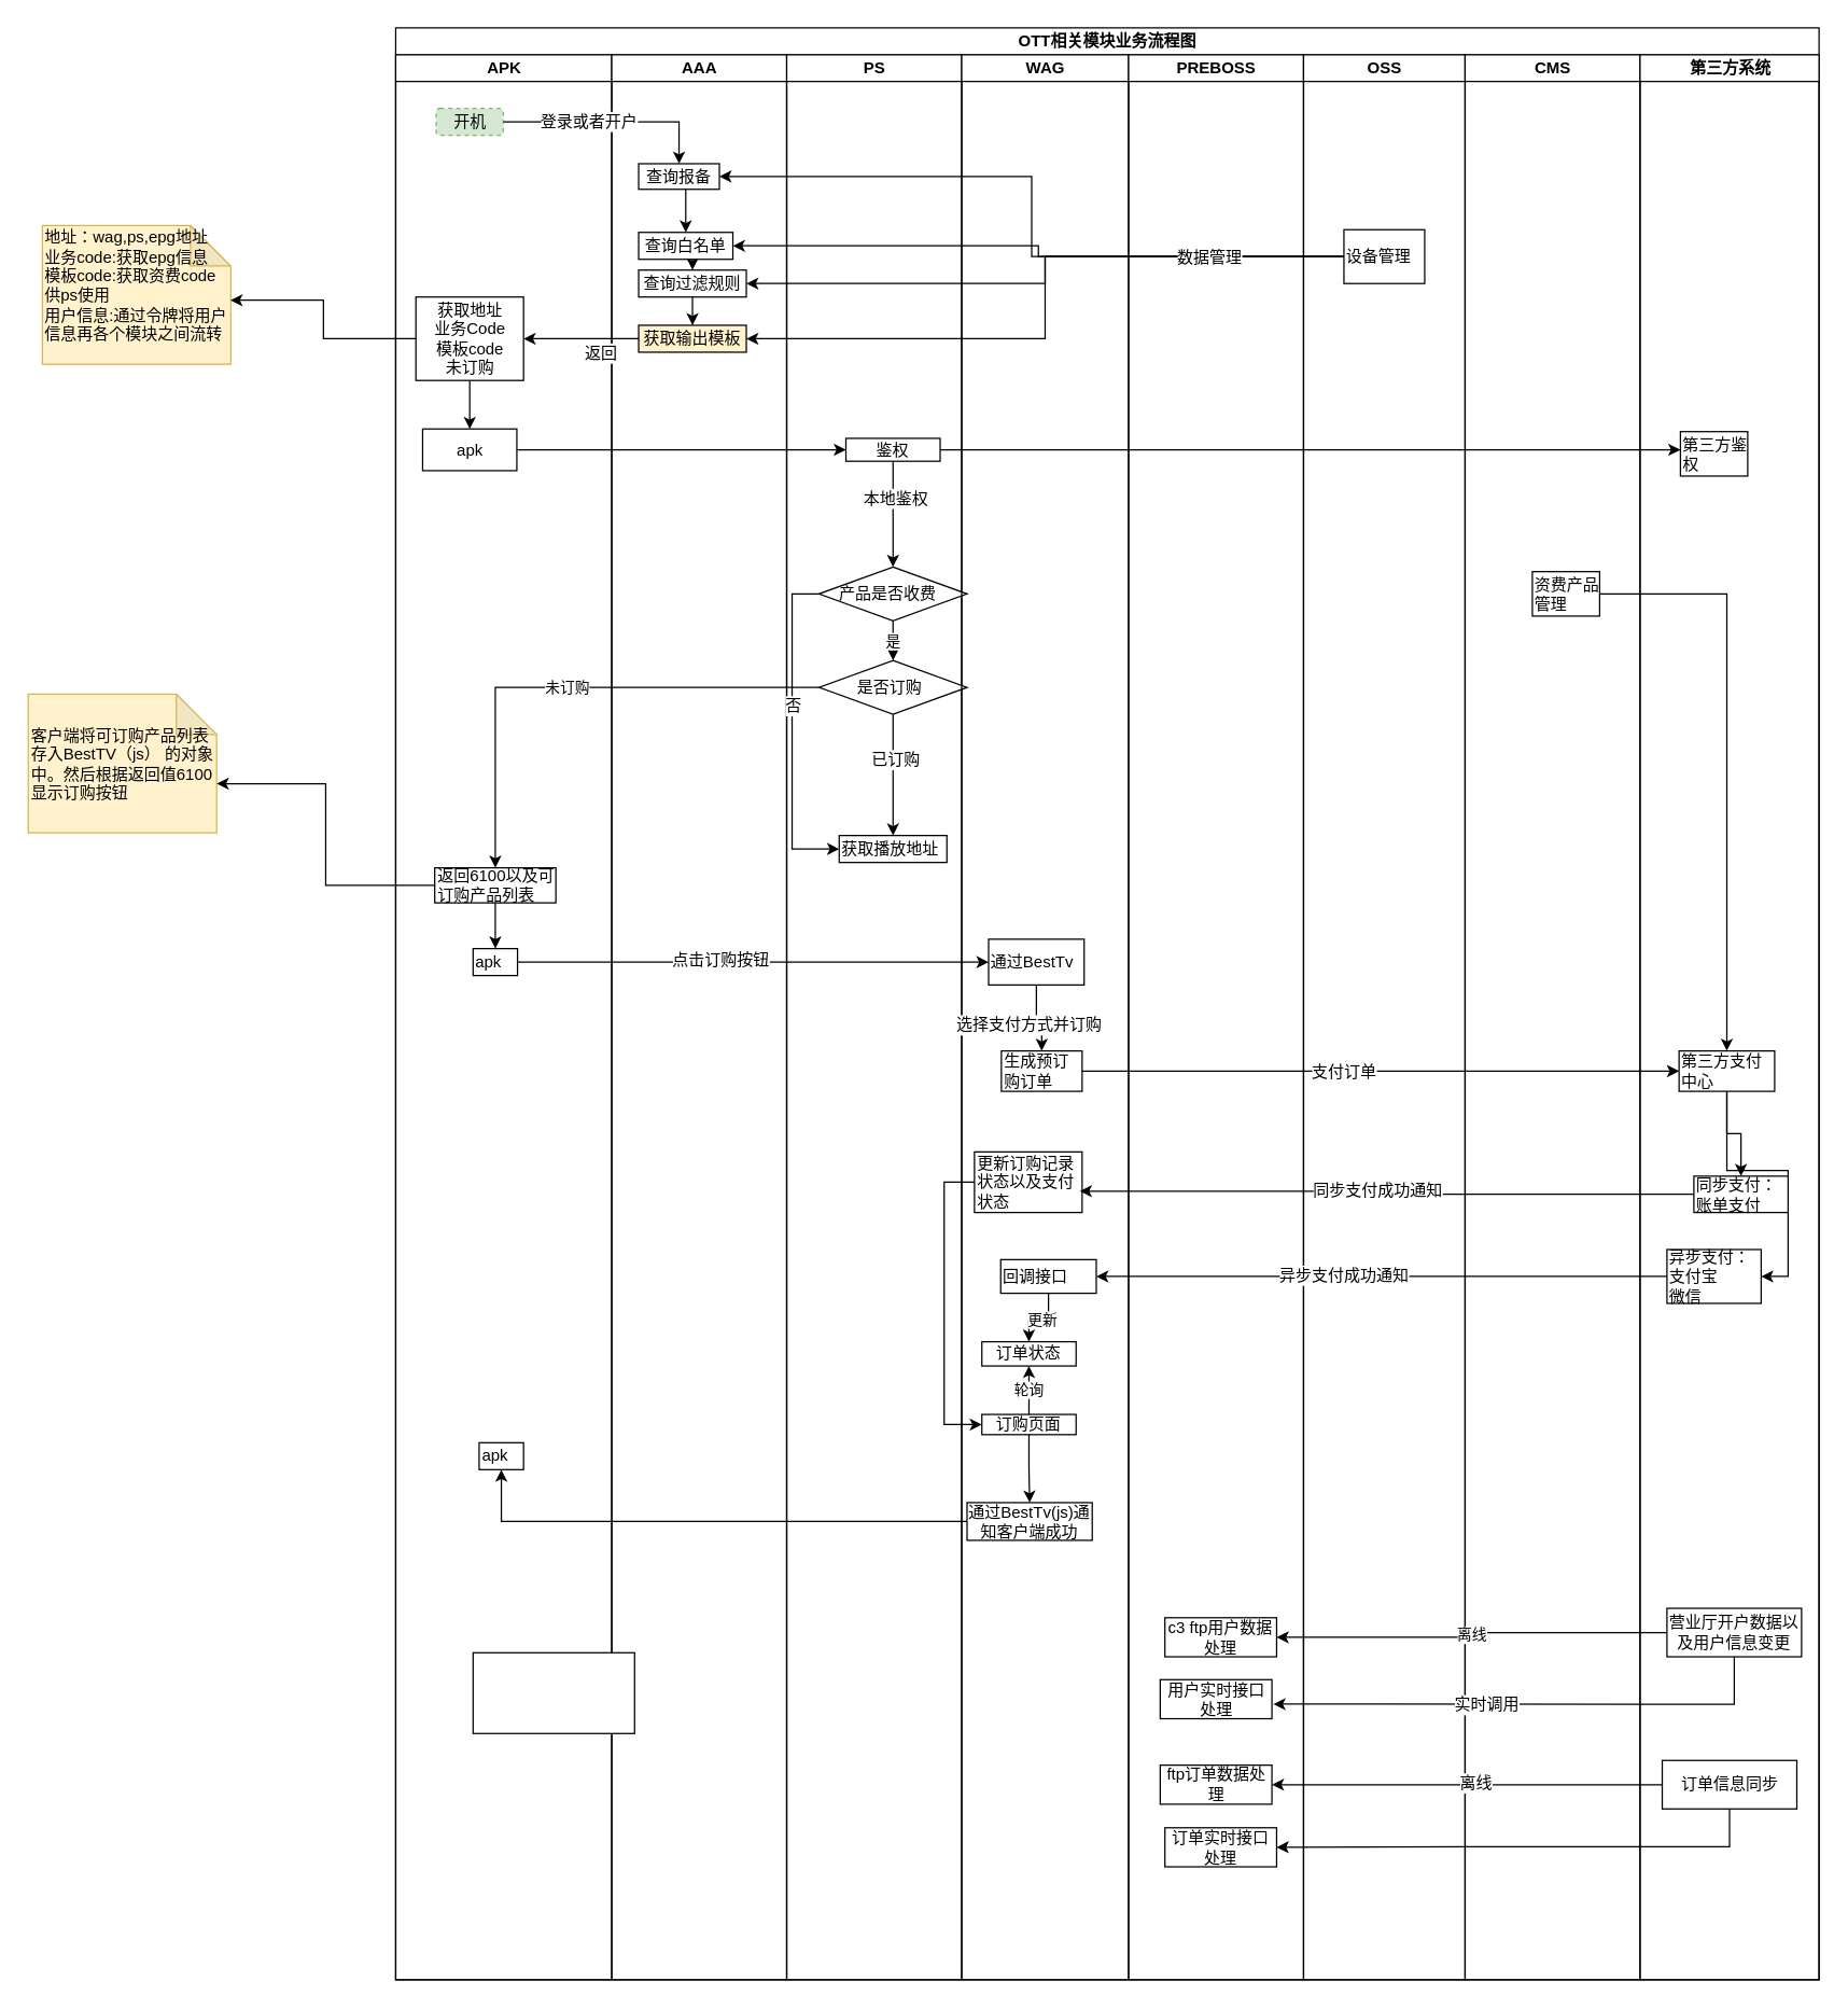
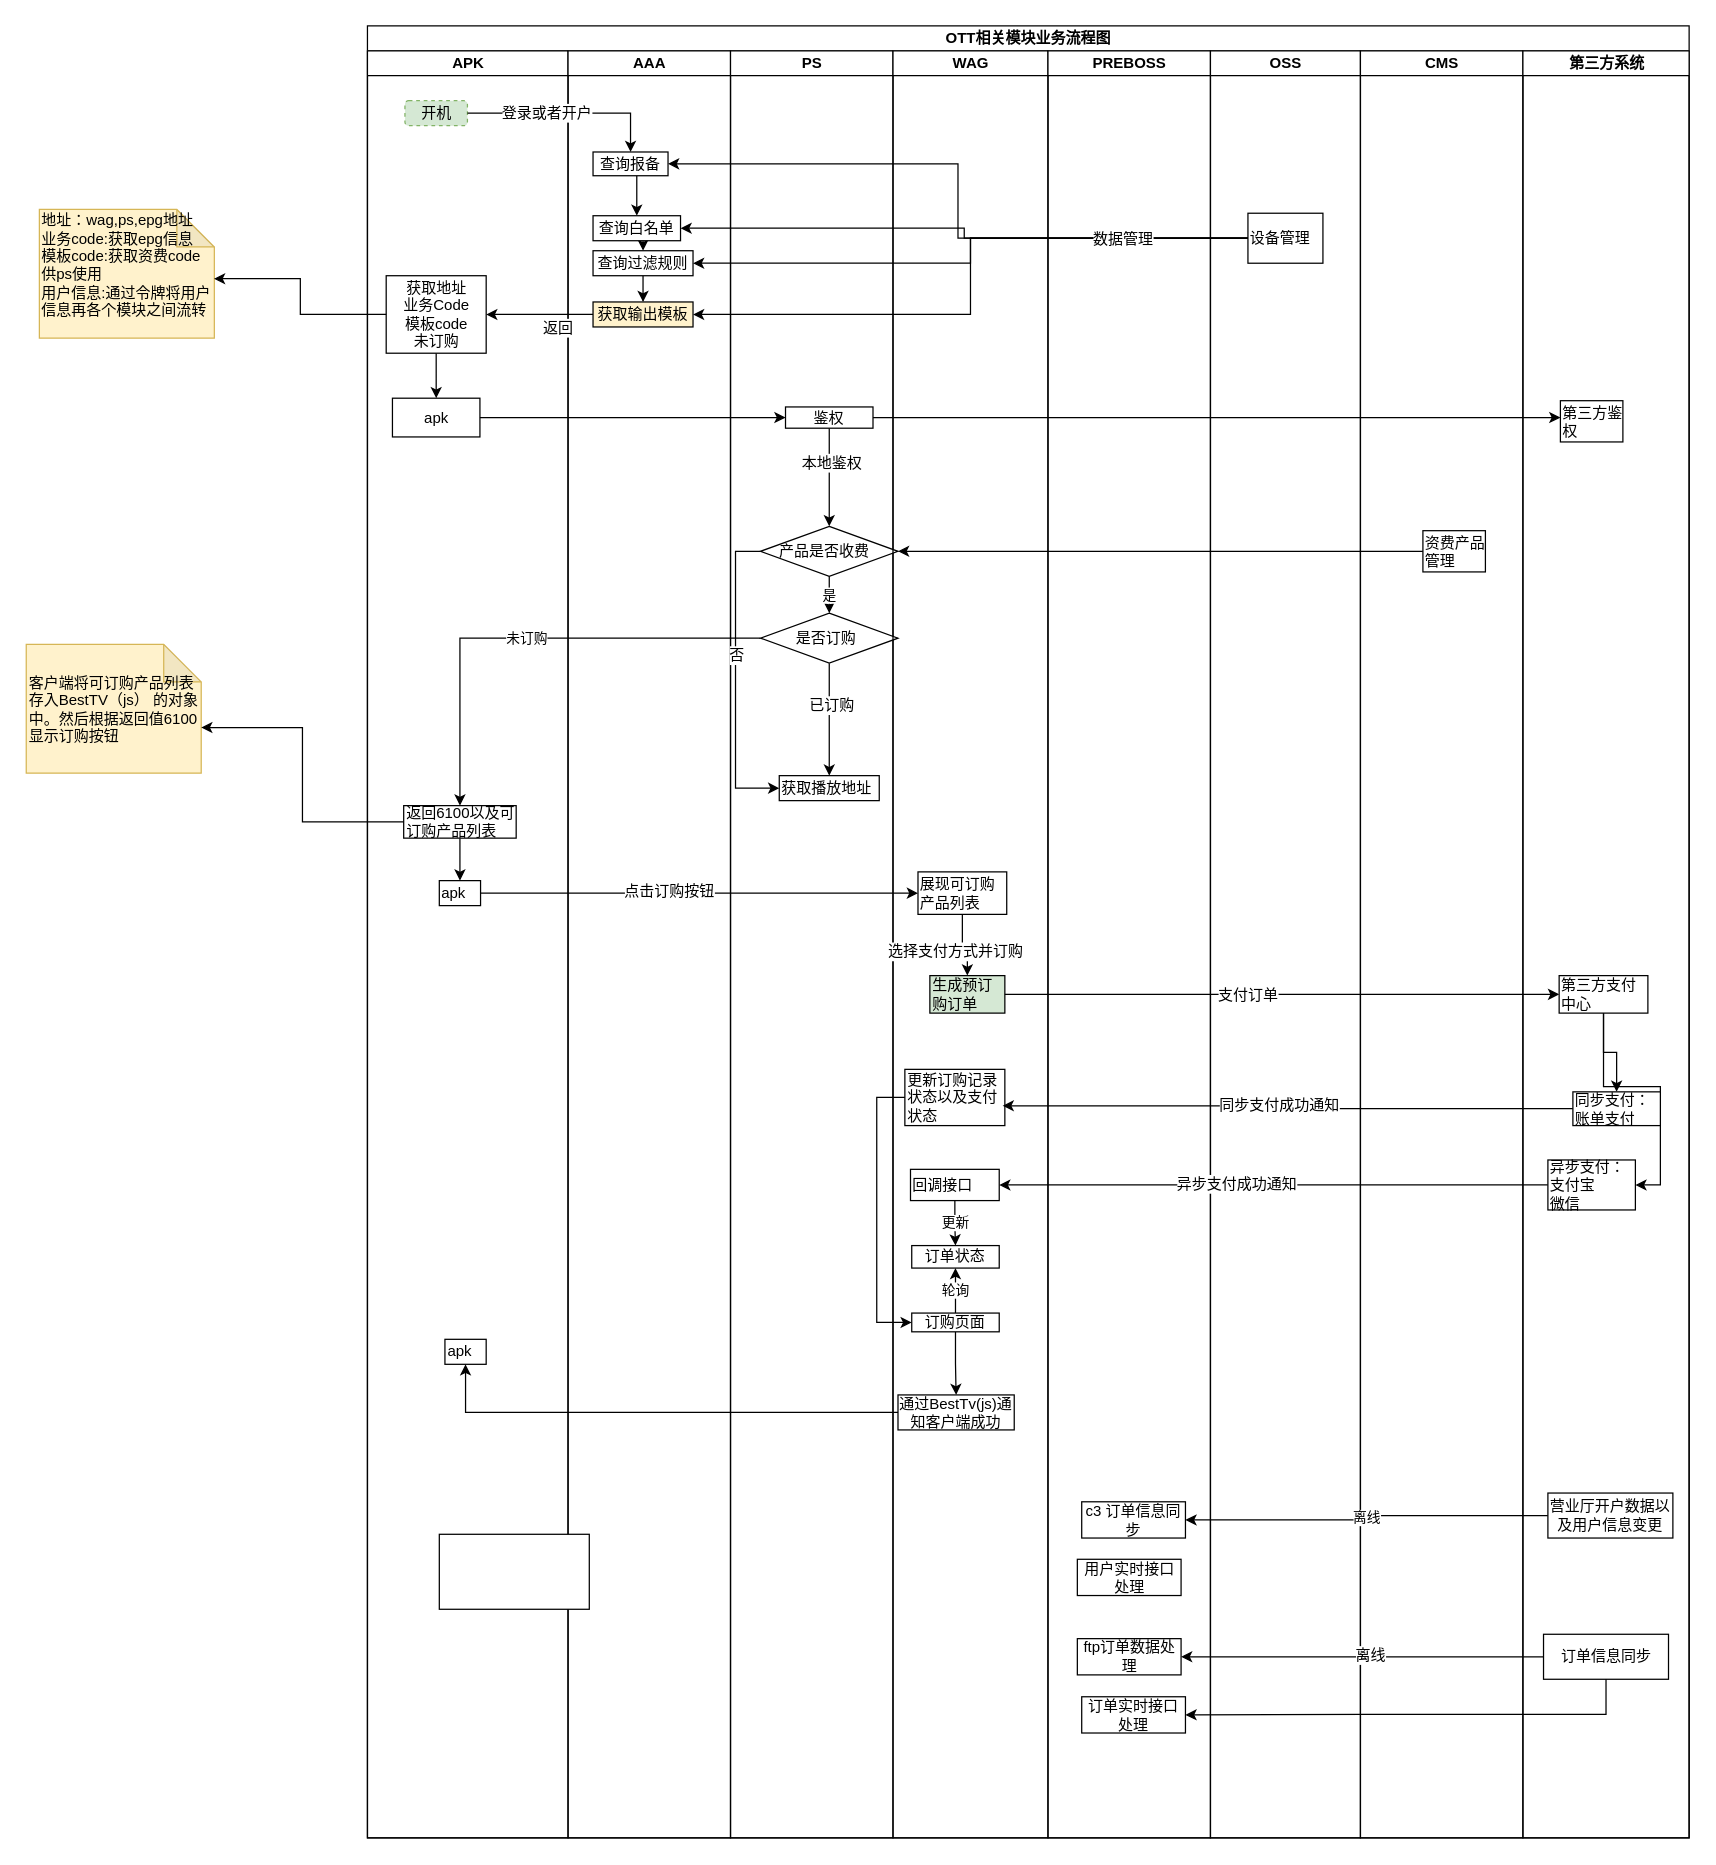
- <mxCell id="65" style="edgeStyle=orthogonalEdgeStyle;rounded=0;orthogonalLoop=1;jettySize=auto;html=1;align=center;" edge="1" parent="2" source="67" target="82"><mxGeometry relative="1" as="geometry" /></mxCell>
+ <mxCell id="65" style="edgeStyle=orthogonalEdgeStyle;rounded=0;orthogonalLoop=1;jettySize=auto;html=1;entryX=1;entryY=0.5;entryDx=0;entryDy=0;align=center;" edge="1" parent="2" source="67" target="27"><mxGeometry relative="1" as="geometry" /></mxCell>
- <mxCell id="38" value="通过BestTv" style="rounded=0;whiteSpace=wrap;html=1;align=left;" vertex="1" parent="35"><mxGeometry x="20" y="657" width="71" height="34" as="geometry" /></mxCell>
+ <mxCell id="38" value="展现可订购产品列表" style="rounded=0;whiteSpace=wrap;html=1;align=left;" vertex="1" parent="35"><mxGeometry x="20" y="657" width="71" height="34" as="geometry" /></mxCell>
- <mxCell id="39" value="生成预订购订单" style="rounded=0;whiteSpace=wrap;html=1;align=left;" vertex="1" parent="35"><mxGeometry x="29.5" y="740" width="60" height="30" as="geometry" /></mxCell>
+ <mxCell id="39" value="生成预订购订单" style="rounded=0;whiteSpace=wrap;html=1;align=left;fillColor=#d5e8d4;" vertex="1" parent="35"><mxGeometry x="29.5" y="740" width="60" height="30" as="geometry" /></mxCell>
- <mxCell id="42" value="回调接口" style="rounded=0;whiteSpace=wrap;html=1;align=left;" vertex="1" parent="35"><mxGeometry x="29" y="895" width="71" height="25" as="geometry" /></mxCell>
+ <mxCell id="42" value="回调接口" style="rounded=0;whiteSpace=wrap;html=1;align=left;" vertex="1" parent="35"><mxGeometry x="14" y="895" width="71" height="25" as="geometry" /></mxCell>
- <mxCell id="50" value="c3 ftp用户数据处理" style="rounded=0;whiteSpace=wrap;html=1;align=center;" vertex="1" parent="49"><mxGeometry x="27" y="1161" width="83" height="29" as="geometry" /></mxCell>
+ <mxCell id="50" value="c3 订单信息同步" style="rounded=0;whiteSpace=wrap;html=1;align=center;" vertex="1" parent="49"><mxGeometry x="27" y="1161" width="83" height="29" as="geometry" /></mxCell>
- <mxCell id="87" style="edgeStyle=orthogonalEdgeStyle;rounded=0;orthogonalLoop=1;jettySize=auto;html=1;entryX=1.013;entryY=0.626;entryDx=0;entryDy=0;entryPerimeter=0;align=center;" edge="1" parent="2" source="85" target="51"><mxGeometry relative="1" as="geometry"><Array as="points"><mxPoint x="995" y="1245" /></Array></mxGeometry></mxCell>
- <mxCell id="88" value="实时调用" style="text;html=1;resizable=0;points=[];align=center;verticalAlign=middle;labelBackgroundColor=#ffffff;" vertex="1" connectable="0" parent="87"><mxGeometry x="0.165" relative="1" as="geometry"><mxPoint as="offset" /></mxGeometry></mxCell>
